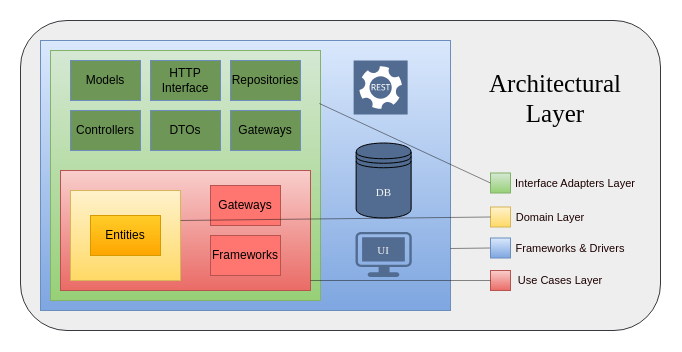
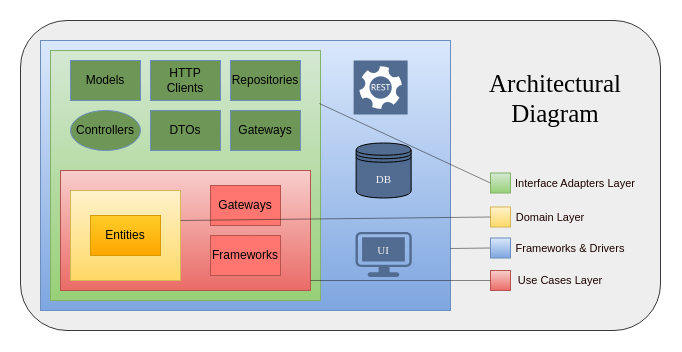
- <mxCell id="15" value="&lt;span&gt;HTTP Interface&lt;/span&gt;" style="rounded=0;whiteSpace=wrap;html=1;fillColor=#6D9657;gradientColor=none;strokeColor=#6c8ebf;glass=0;shadow=0;fontFamily=Helvetica;fontStyle=0" parent="1" vertex="1"><mxGeometry x="150" y="60" width="70" height="40" as="geometry" /></mxCell>
+ <mxCell id="15" value="&lt;span&gt;HTTP Clients&lt;/span&gt;" style="rounded=0;whiteSpace=wrap;html=1;fillColor=#6D9657;gradientColor=none;strokeColor=#6c8ebf;glass=0;shadow=0;fontFamily=Helvetica;fontStyle=0" parent="1" vertex="1"><mxGeometry x="150" y="60" width="70" height="40" as="geometry" /></mxCell>
- <mxCell id="33" value="&lt;font face=&quot;Lucida Console&quot;&gt;&lt;span style=&quot;font-size: 25px;&quot;&gt;Architectural Layer&lt;/span&gt;&lt;/font&gt;" style="text;html=1;strokeColor=none;fillColor=none;align=center;verticalAlign=middle;whiteSpace=wrap;rounded=0;shadow=0;glass=0;sketch=0;fontFamily=Comic Sans MS;fontSize=11;fontColor=#000000;spacing=20;" parent="1" vertex="1"><mxGeometry x="480" y="52.5" width="150" height="90" as="geometry" /></mxCell>
+ <mxCell id="33" value="&lt;font face=&quot;Lucida Console&quot;&gt;&lt;span style=&quot;font-size: 25px;&quot;&gt;Architectural Diagram&lt;/span&gt;&lt;/font&gt;" style="text;html=1;strokeColor=none;fillColor=none;align=center;verticalAlign=middle;whiteSpace=wrap;rounded=0;shadow=0;glass=0;sketch=0;fontFamily=Comic Sans MS;fontSize=11;fontColor=#000000;spacing=20;" parent="1" vertex="1"><mxGeometry x="480" y="52.5" width="150" height="90" as="geometry" /></mxCell>
- <mxCell id="12" value="&lt;font style=&quot;font-size: 12px;&quot;&gt;Controllers&lt;/font&gt;" style="rounded=0;whiteSpace=wrap;html=1;fillColor=#6D9657;gradientColor=none;strokeColor=#6c8ebf;glass=0;shadow=0;fontFamily=Helvetica;" parent="1" vertex="1"><mxGeometry x="70" y="110" width="70" height="40" as="geometry" /></mxCell>
+ <mxCell id="12" value="&lt;font style=&quot;font-size: 12px;&quot;&gt;Controllers&lt;/font&gt;" style="ellipse;whiteSpace=wrap;html=1;fillColor=#6D9657;gradientColor=none;strokeColor=#6c8ebf;glass=0;shadow=0;fontFamily=Helvetica;" parent="1" vertex="1"><mxGeometry x="70" y="110" width="70" height="40" as="geometry" /></mxCell>
- <mxCell id="23" value="&lt;font face=&quot;Lucida Console&quot;&gt;DB&lt;/font&gt;" style="shape=datastore;whiteSpace=wrap;html=1;rounded=0;shadow=0;glass=0;sketch=0;strokeColor=default;fontFamily=Helvetica;fontSize=11;fontColor=#F2F2F2;fillColor=#526C91;gradientColor=none;" parent="1" vertex="1"><mxGeometry x="355.63" y="142.5" width="55" height="75" as="geometry" /></mxCell>
+ <mxCell id="23" value="&lt;font face=&quot;Lucida Console&quot;&gt;DB&lt;/font&gt;" style="shape=datastore;whiteSpace=wrap;html=1;rounded=0;shadow=0;glass=0;sketch=0;strokeColor=default;fontFamily=Helvetica;fontSize=11;fontColor=#F2F2F2;fillColor=#526C91;gradientColor=none;" parent="1" vertex="1"><mxGeometry x="355.63" y="142.5" width="55" height="55" as="geometry" /></mxCell>
